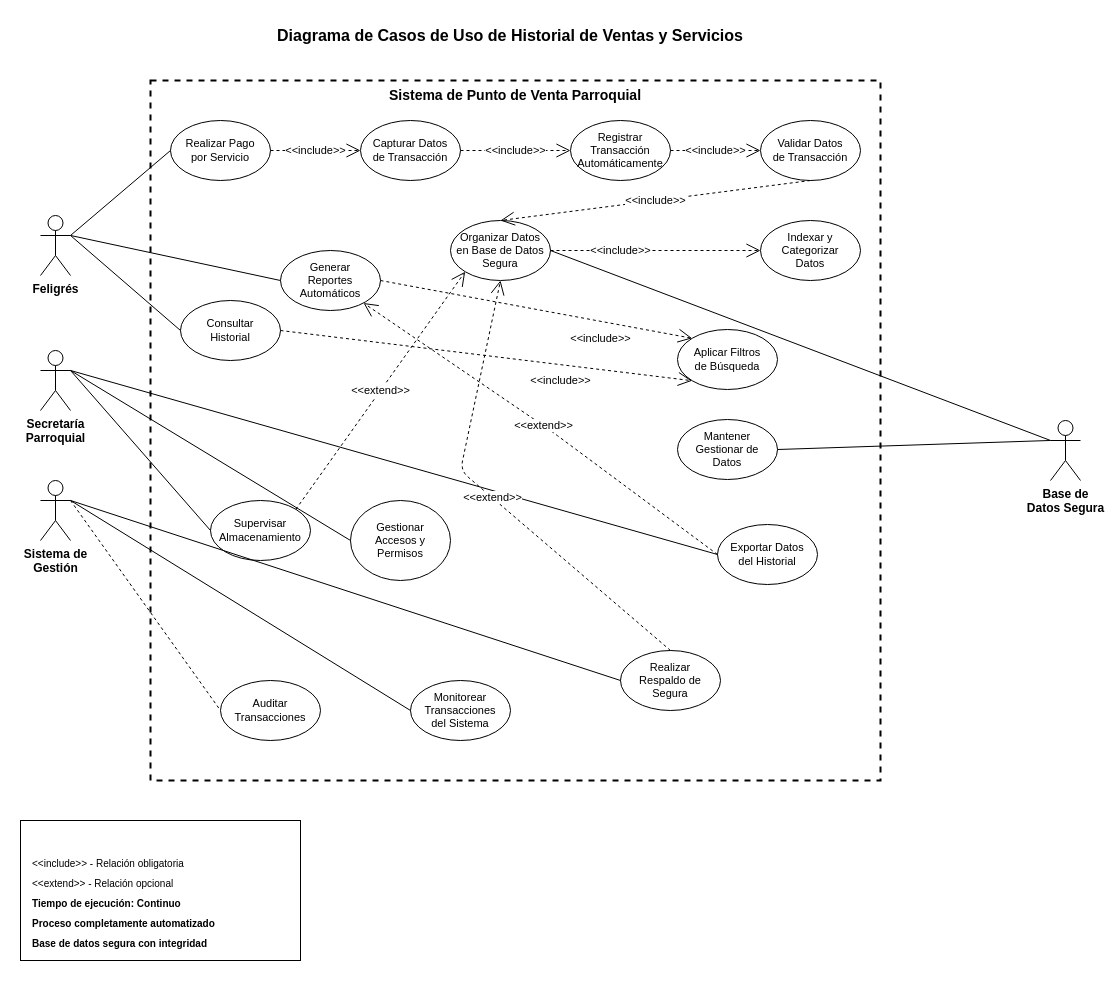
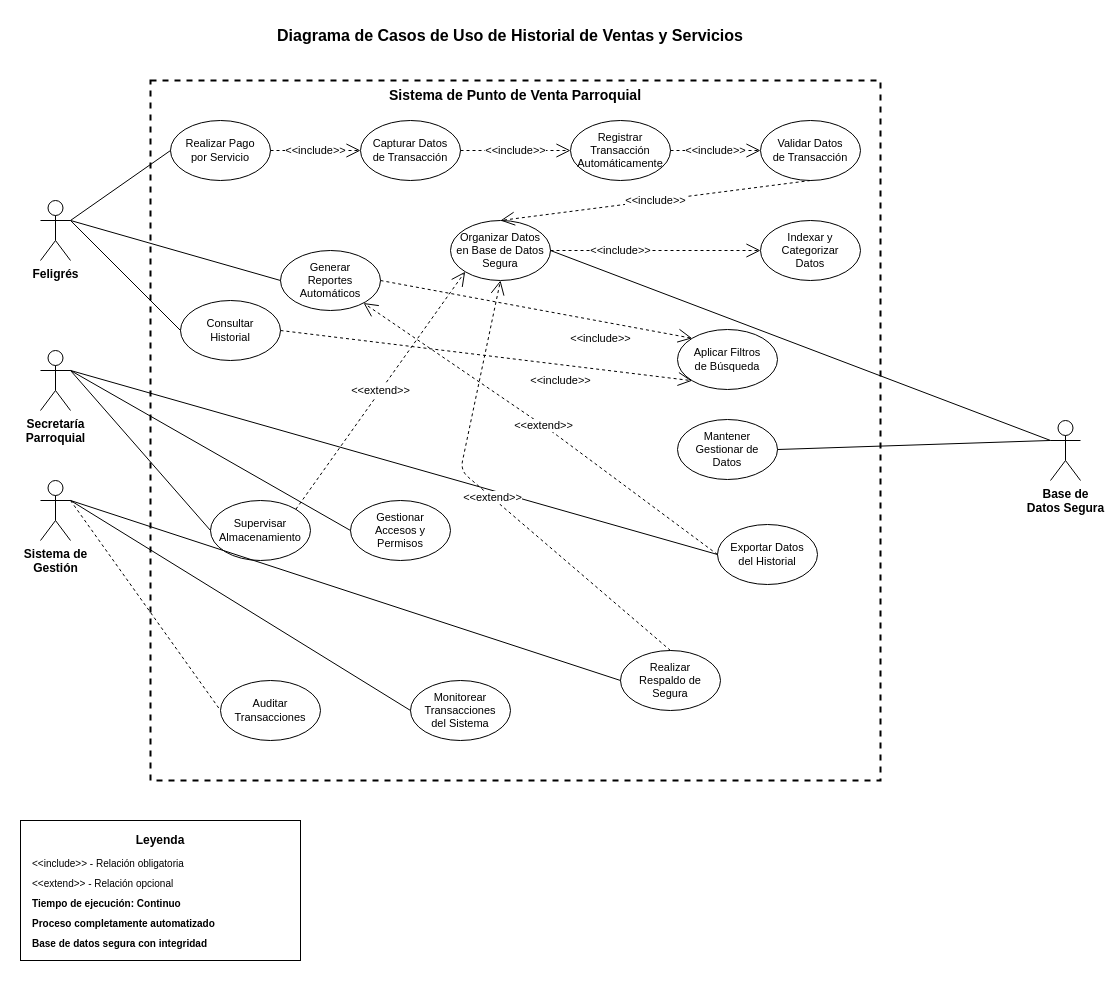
- <mxCell id="3" value="Feligrés" style="shape=umlActor;verticalLabelPosition=bottom;verticalAlign=top;html=1;outlineConnect=0;fontSize=12;fontStyle=1;" parent="1" vertex="1"><mxGeometry x="40" y="215" width="30" height="60" as="geometry" /></mxCell>
+ <mxCell id="3" value="Feligrés" style="shape=umlActor;verticalLabelPosition=bottom;verticalAlign=top;html=1;outlineConnect=0;fontSize=12;fontStyle=1;" parent="1" vertex="1"><mxGeometry x="40" y="200" width="30" height="60" as="geometry" /></mxCell>
- <mxCell id="18" value="Gestionar&#10;Accesos y&#10;Permisos" style="ellipse;whiteSpace=wrap;html=1;fontSize=11;" parent="1" vertex="1"><mxGeometry x="350" y="500" width="100" height="80" as="geometry" /></mxCell>
+ <mxCell id="18" value="Gestionar&#10;Accesos y&#10;Permisos" style="ellipse;whiteSpace=wrap;html=1;fontSize=11;" parent="1" vertex="1"><mxGeometry x="350" y="500" width="100" height="60" as="geometry" /></mxCell>
+ <mxCell id="46" value="Leyenda" style="text;html=1;strokeColor=none;fillColor=none;align=center;verticalAlign=middle;whiteSpace=wrap;rounded=0;fontSize=12;fontStyle=1;" parent="1" vertex="1"><mxGeometry x="130" y="830" width="60" height="20" as="geometry" /></mxCell>
